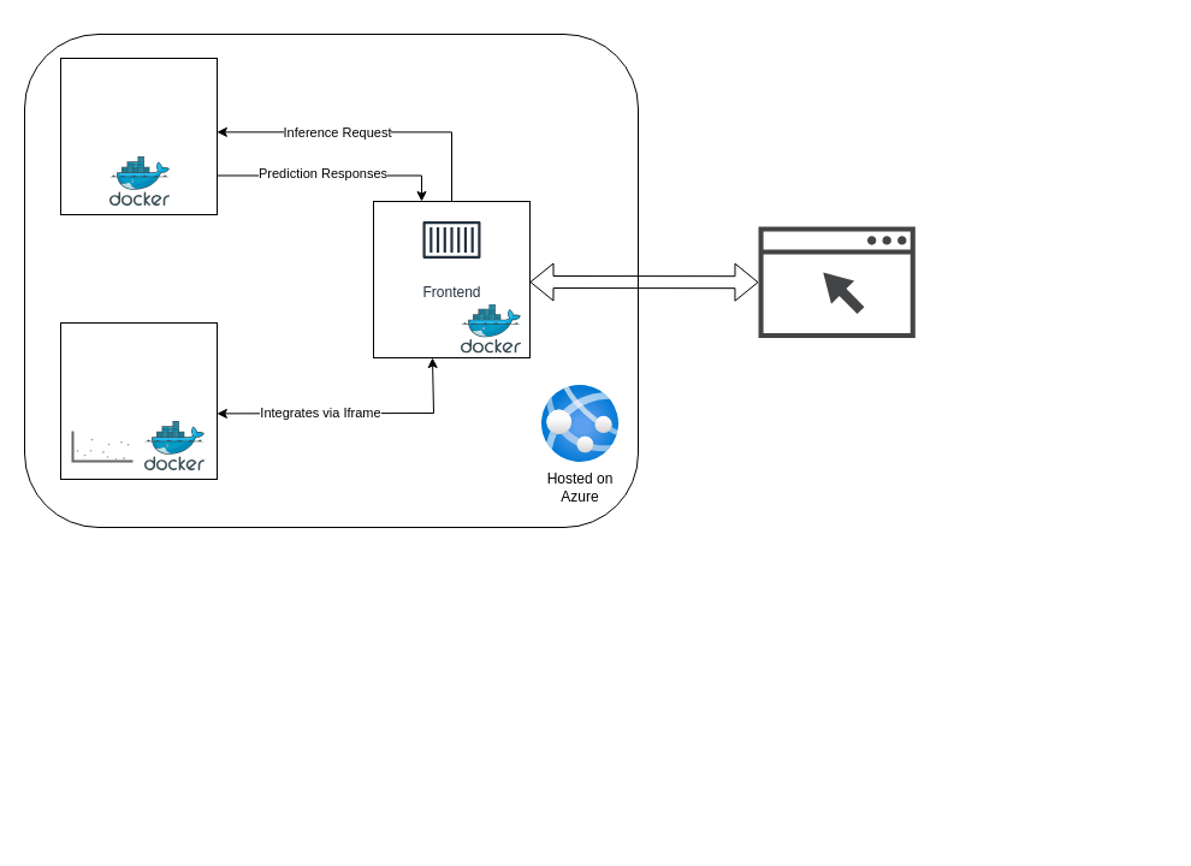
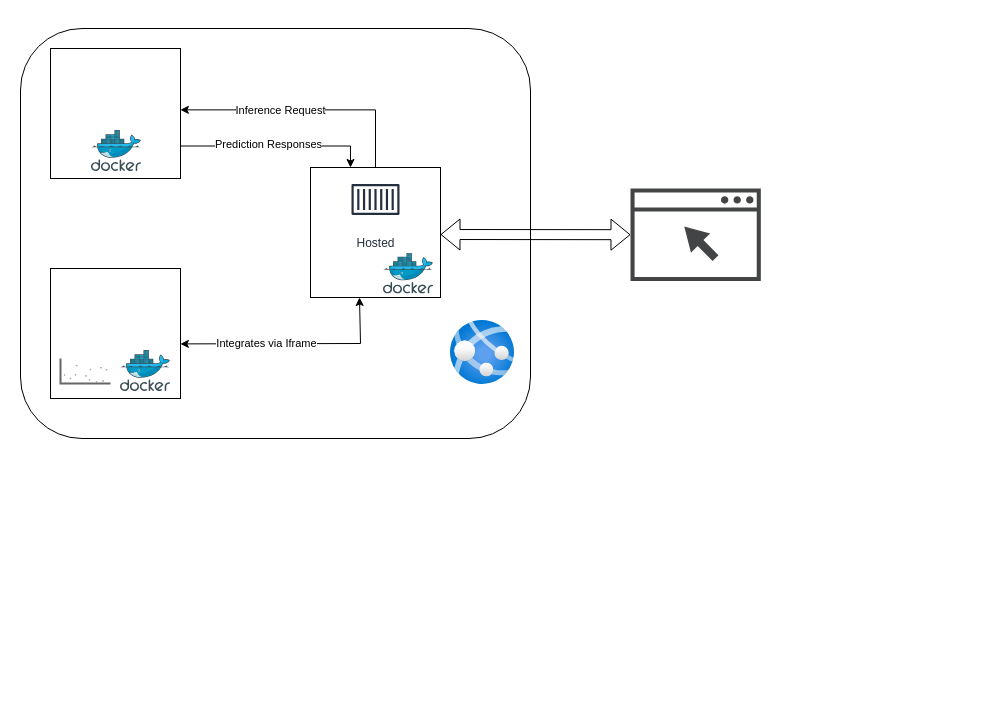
- <mxCell id="11" value="Frontend" style="sketch=0;outlineConnect=0;fontColor=#232F3E;gradientColor=none;strokeColor=#232F3E;fillColor=#ffffff;dashed=0;verticalLabelPosition=bottom;verticalAlign=top;align=center;html=1;fontSize=12;fontStyle=0;aspect=fixed;shape=mxgraph.aws4.resourceIcon;resIcon=mxgraph.aws4.container_1;" vertex="1" parent="9"><mxGeometry x="35" y="2" width="60" height="60" as="geometry" /></mxCell>
+ <mxCell id="11" value="Hosted" style="sketch=0;outlineConnect=0;fontColor=#232F3E;gradientColor=none;strokeColor=#232F3E;fillColor=#ffffff;dashed=0;verticalLabelPosition=bottom;verticalAlign=top;align=center;html=1;fontSize=12;fontStyle=0;aspect=fixed;shape=mxgraph.aws4.resourceIcon;resIcon=mxgraph.aws4.container_1;" vertex="1" parent="9"><mxGeometry x="35" y="2" width="60" height="60" as="geometry" /></mxCell>
- <mxCell id="15" value="Hosted on Azure" style="text;html=1;strokeColor=none;fillColor=none;align=center;verticalAlign=middle;whiteSpace=wrap;rounded=0;" vertex="1" parent="8"><mxGeometry x="105" y="350" width="60" height="30" as="geometry" /></mxCell>
